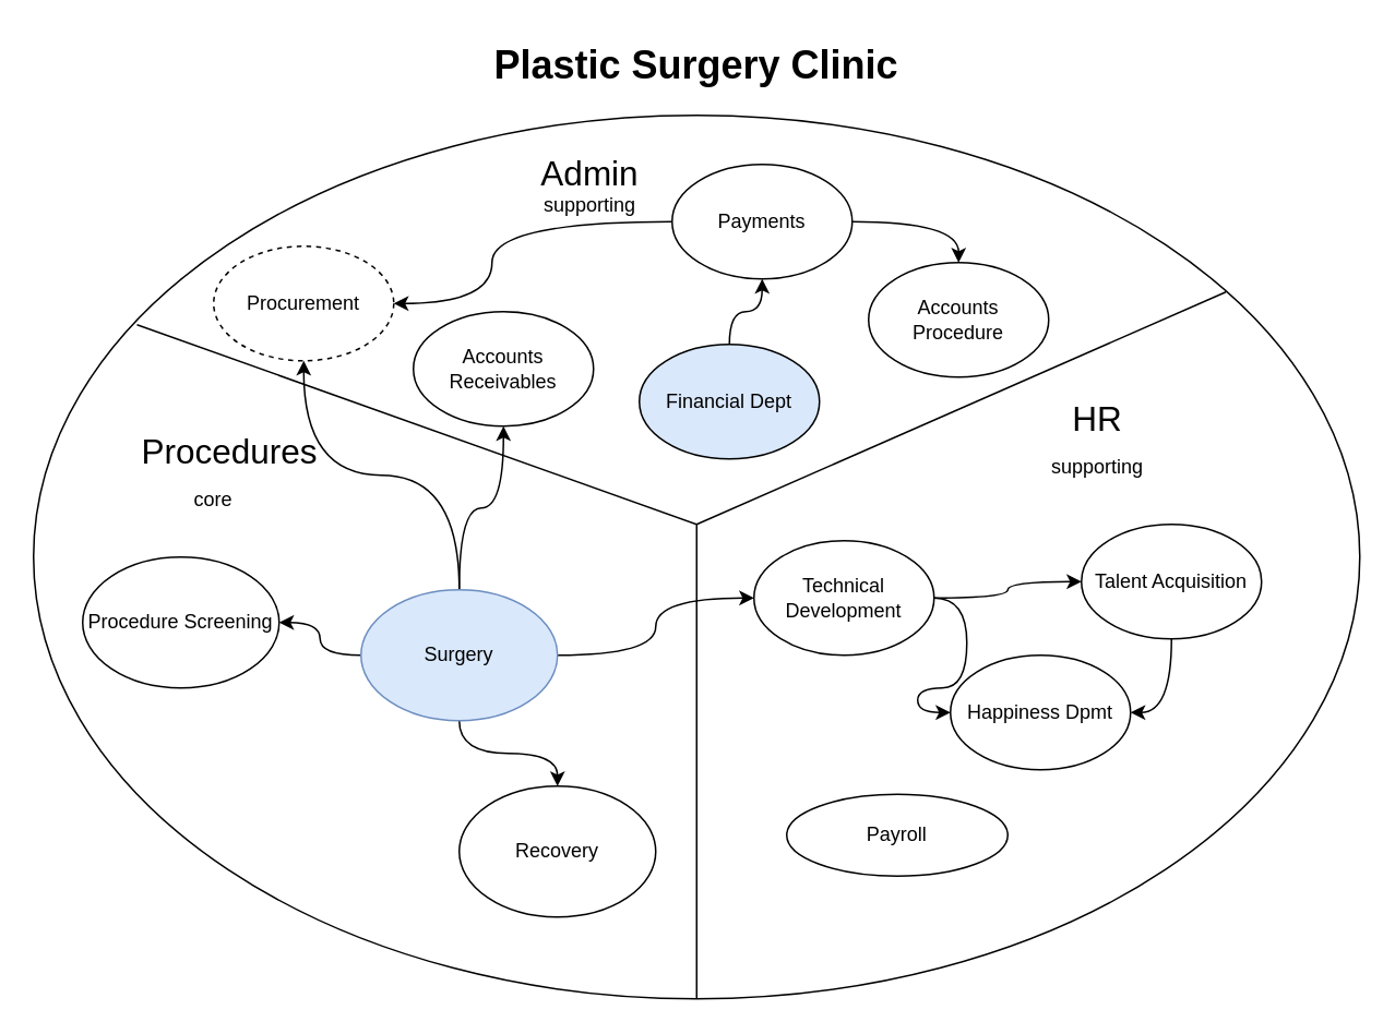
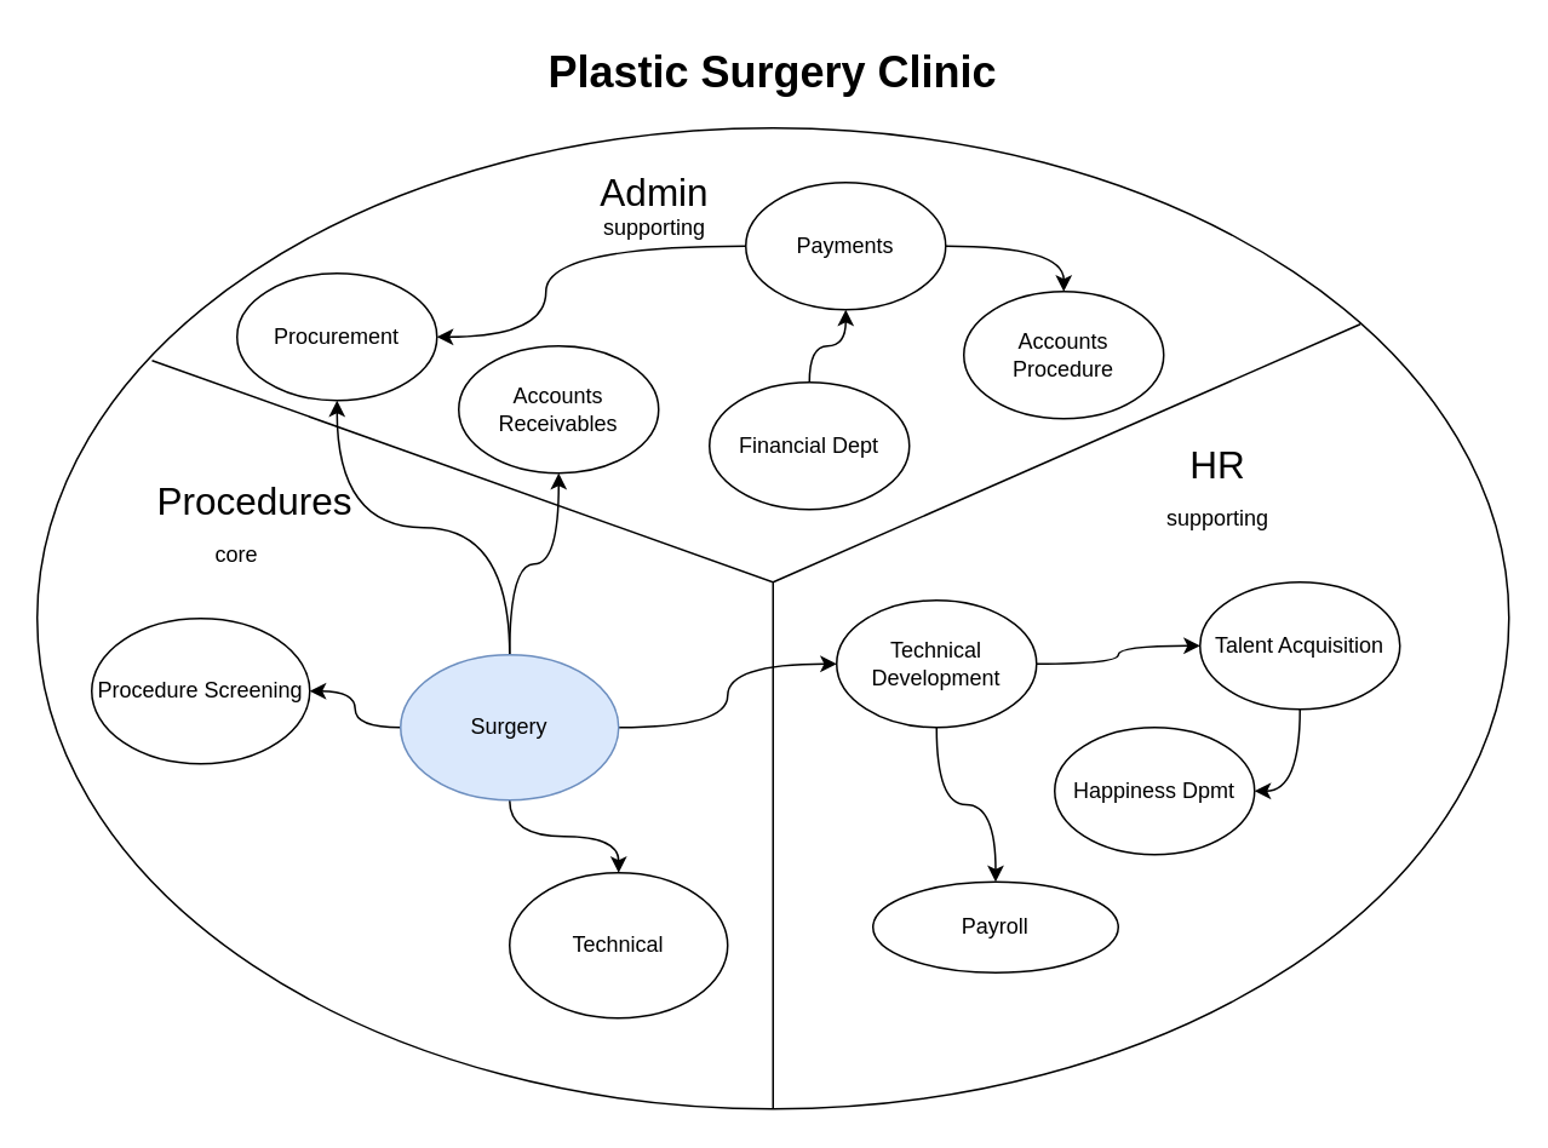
- <mxCell id="12" value="Procurement" style="ellipse;whiteSpace=wrap;html=1;fontSize=12;dashed=1;" parent="1" vertex="1"><mxGeometry x="130" y="150" width="110" height="70" as="geometry" /></mxCell>
+ <mxCell id="12" value="Procurement" style="ellipse;whiteSpace=wrap;html=1;fontSize=12;" parent="1" vertex="1"><mxGeometry x="130" y="150" width="110" height="70" as="geometry" /></mxCell>
- <mxCell id="15" value="Financial Dept" style="ellipse;whiteSpace=wrap;html=1;fontSize=12;fillColor=#dae8fc;" parent="1" vertex="1"><mxGeometry x="390" y="210" width="110" height="70" as="geometry" /></mxCell>
+ <mxCell id="15" value="Financial Dept" style="ellipse;whiteSpace=wrap;html=1;fontSize=12;" parent="1" vertex="1"><mxGeometry x="390" y="210" width="110" height="70" as="geometry" /></mxCell>
- <mxCell id="22" style="edgeStyle=orthogonalEdgeStyle;curved=1;rounded=0;orthogonalLoop=1;jettySize=auto;html=1;fontSize=12;" parent="1" source="23" target="20" edge="1"><mxGeometry relative="1" as="geometry" /></mxCell>
+ <mxCell id="22" style="edgeStyle=orthogonalEdgeStyle;curved=1;rounded=0;orthogonalLoop=1;jettySize=auto;html=1;entryX=0.5;entryY=0;entryDx=0;entryDy=0;fontSize=12;" parent="1" source="23" target="24" edge="1"><mxGeometry relative="1" as="geometry" /></mxCell>
- <mxCell id="34" value="Recovery" style="ellipse;whiteSpace=wrap;html=1;fontSize=12;" parent="1" vertex="1"><mxGeometry x="280" y="480" width="120" height="80" as="geometry" /></mxCell>
+ <mxCell id="34" value="Technical" style="ellipse;whiteSpace=wrap;html=1;fontSize=12;" parent="1" vertex="1"><mxGeometry x="280" y="480" width="120" height="80" as="geometry" /></mxCell>
